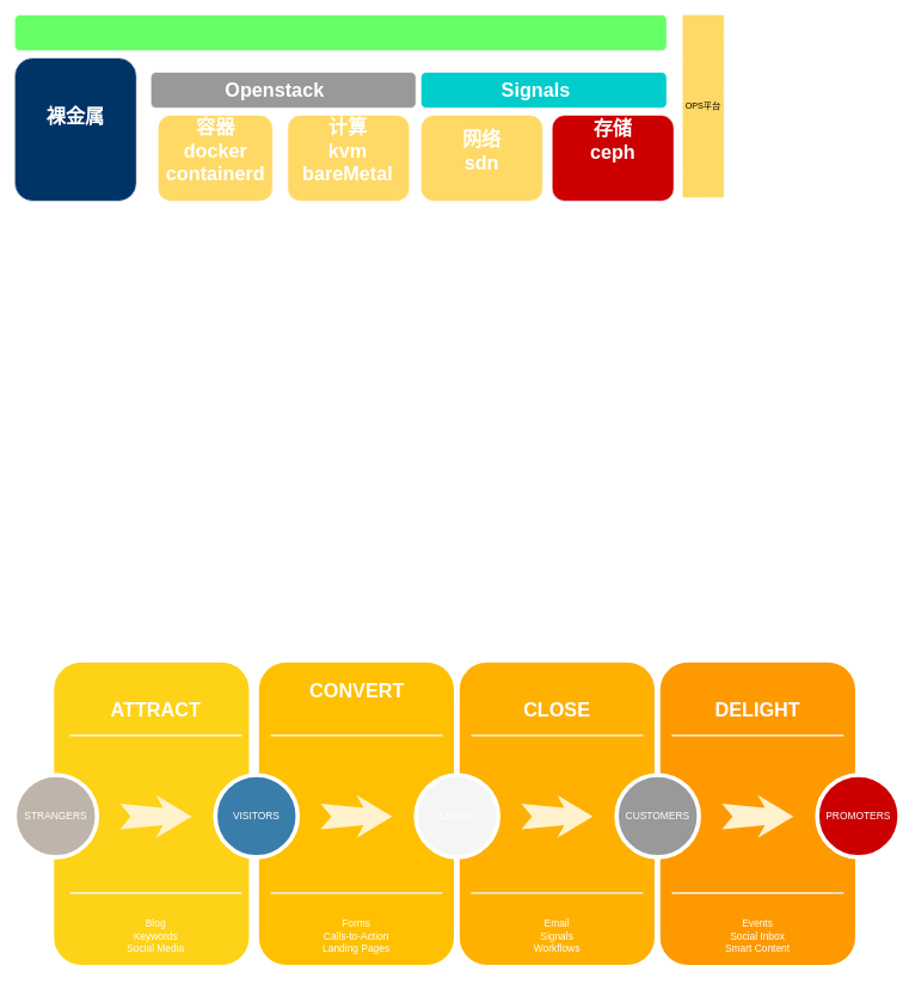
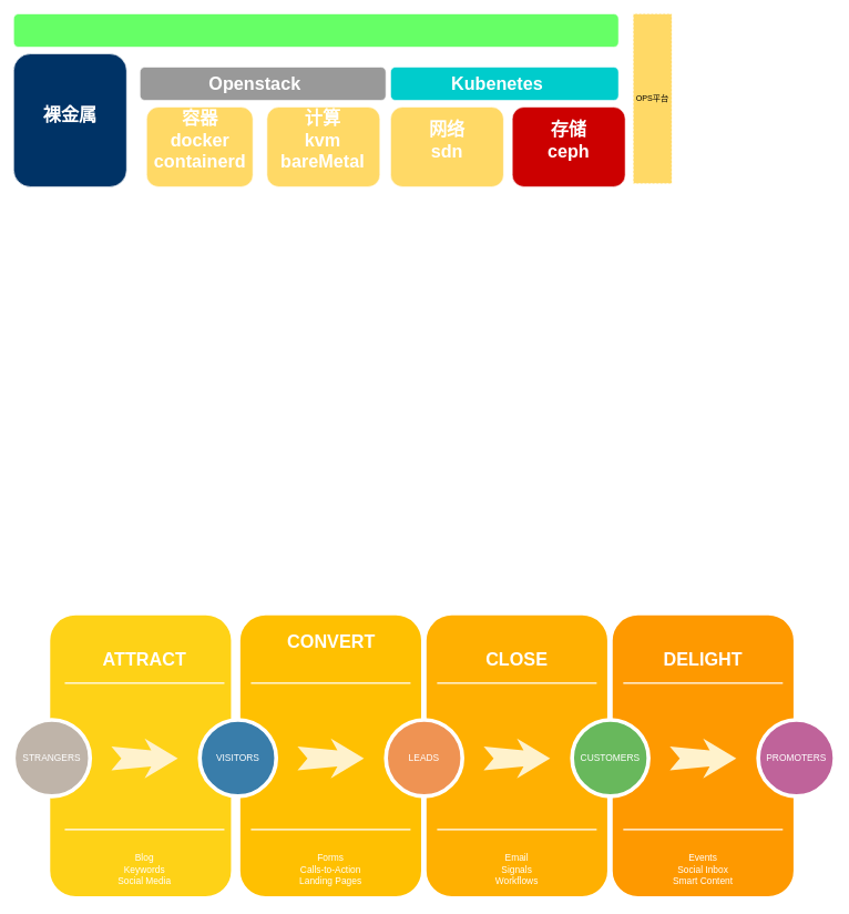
- <mxCell id="40" value="Signals" style="text;html=1;strokeColor=none;fillColor=none;align=center;verticalAlign=middle;whiteSpace=wrap;rounded=0;shadow=0;fontSize=27;fontColor=#FFFFFF;fontStyle=1" vertex="1" parent="38"><mxGeometry x="88.333" width="144.639" height="50" as="geometry" /></mxCell>
+ <mxCell id="40" value="Kubenetes" style="text;html=1;strokeColor=none;fillColor=none;align=center;verticalAlign=middle;whiteSpace=wrap;rounded=0;shadow=0;fontSize=27;fontColor=#FFFFFF;fontStyle=1" vertex="1" parent="38"><mxGeometry x="88.333" width="144.639" height="50" as="geometry" /></mxCell>
- <mxCell id="55" value="裸金属" style="text;html=1;strokeColor=none;fillColor=none;align=center;verticalAlign=middle;whiteSpace=wrap;rounded=0;shadow=0;fontSize=27;fontColor=#FFFFFF;fontStyle=1" vertex="1" parent="53"><mxGeometry x="6.986" y="41.667" width="156.024" height="83.333" as="geometry" /></mxCell>
+ <mxCell id="55" value="裸金属" style="text;html=1;strokeColor=none;fillColor=none;align=center;verticalAlign=middle;whiteSpace=wrap;rounded=0;shadow=0;fontSize=27;fontColor=#FFFFFF;fontStyle=1" vertex="1" parent="53"><mxGeometry x="6.986" y="51.667" width="156.024" height="83.333" as="geometry" /></mxCell>
- <mxCell id="52" value="存储&lt;br&gt;ceph&lt;br&gt;" style="text;html=1;strokeColor=none;fillColor=none;align=center;verticalAlign=middle;whiteSpace=wrap;rounded=0;shadow=0;fontSize=27;fontColor=#FFFFFF;fontStyle=1" vertex="1" parent="50"><mxGeometry x="6.986" y="10" width="156.024" height="50" as="geometry" /></mxCell>
+ <mxCell id="52" value="存储&lt;br&gt;ceph&lt;br&gt;" style="text;html=1;strokeColor=none;fillColor=none;align=center;verticalAlign=middle;whiteSpace=wrap;rounded=0;shadow=0;fontSize=27;fontColor=#FFFFFF;fontStyle=1" vertex="1" parent="50"><mxGeometry x="6.986" y="25" width="156.024" height="50" as="geometry" /></mxCell>
- <mxCell id="21" value="LEADS" style="ellipse;whiteSpace=wrap;html=1;rounded=0;shadow=0;strokeWidth=6;fontSize=14;align=center;fillColor=#f5f5f5;strokeColor=#FFFFFF;fontColor=#FFFFFF;" parent="1" vertex="1"><mxGeometry x="580" y="1081" width="115" height="115" as="geometry" /></mxCell>
+ <mxCell id="21" value="LEADS" style="ellipse;whiteSpace=wrap;html=1;rounded=0;shadow=0;strokeWidth=6;fontSize=14;align=center;fillColor=#EF9353;strokeColor=#FFFFFF;fontColor=#FFFFFF;" parent="1" vertex="1"><mxGeometry x="580" y="1081" width="115" height="115" as="geometry" /></mxCell>
- <mxCell id="28" value="CUSTOMERS" style="ellipse;whiteSpace=wrap;html=1;rounded=0;shadow=0;strokeWidth=6;fontSize=14;align=center;fillColor=#999999;strokeColor=#FFFFFF;fontColor=#FFFFFF;" parent="1" vertex="1"><mxGeometry x="860" y="1081" width="115" height="115" as="geometry" /></mxCell>
+ <mxCell id="28" value="CUSTOMERS" style="ellipse;whiteSpace=wrap;html=1;rounded=0;shadow=0;strokeWidth=6;fontSize=14;align=center;fillColor=#68B85C;strokeColor=#FFFFFF;fontColor=#FFFFFF;" parent="1" vertex="1"><mxGeometry x="860" y="1081" width="115" height="115" as="geometry" /></mxCell>
- <mxCell id="30" value="PROMOTERS" style="ellipse;whiteSpace=wrap;html=1;rounded=0;shadow=0;strokeWidth=6;fontSize=14;align=center;fillColor=#cc0000;strokeColor=#FFFFFF;fontColor=#FFFFFF;" parent="1" vertex="1"><mxGeometry x="1140" y="1081" width="115" height="115" as="geometry" /></mxCell>
+ <mxCell id="30" value="PROMOTERS" style="ellipse;whiteSpace=wrap;html=1;rounded=0;shadow=0;strokeWidth=6;fontSize=14;align=center;fillColor=#BF639A;strokeColor=#FFFFFF;fontColor=#FFFFFF;" parent="1" vertex="1"><mxGeometry x="1140" y="1081" width="115" height="115" as="geometry" /></mxCell>
